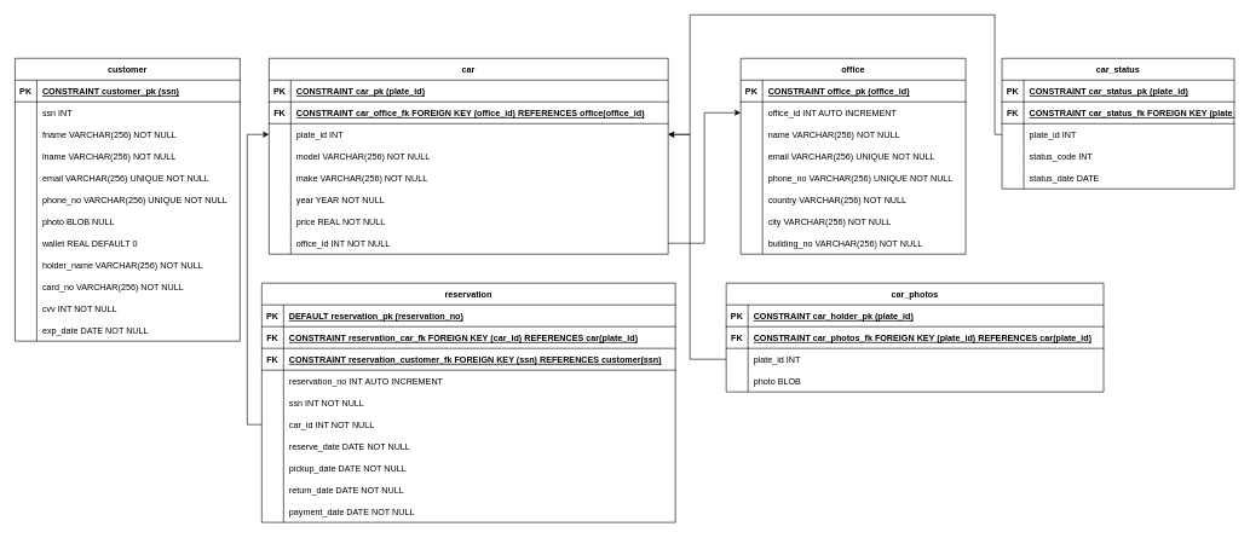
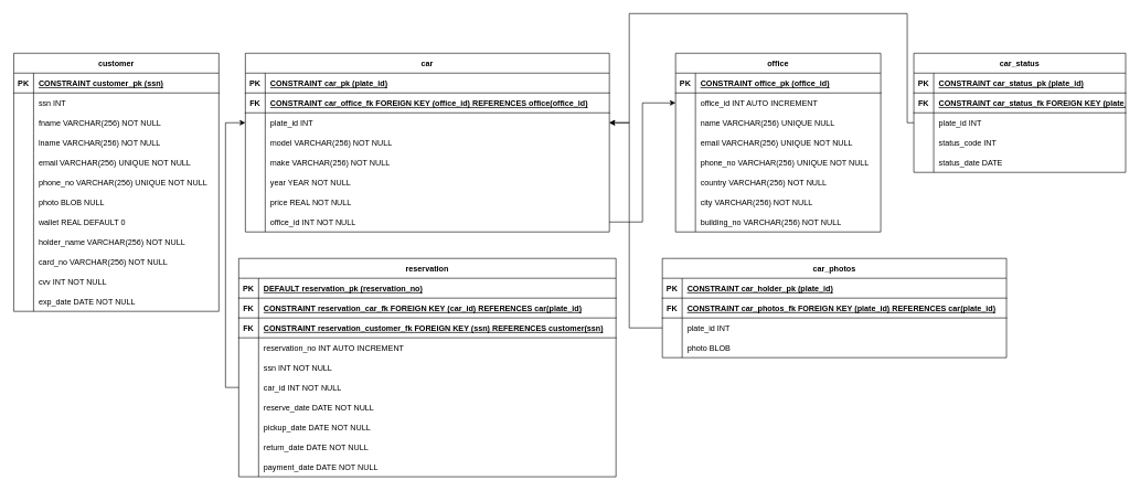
- <mxCell id="48" value="name VARCHAR(256) NOT NULL" style="shape=partialRectangle;overflow=hidden;connectable=0;fillColor=none;align=left;top=0;left=0;bottom=0;right=0;spacingLeft=6;" parent="46" vertex="1"><mxGeometry x="30" width="280" height="30" as="geometry"><mxRectangle width="280" height="30" as="alternateBounds" /></mxGeometry></mxCell>
+ <mxCell id="48" value="name VARCHAR(256) UNIQUE NULL" style="shape=partialRectangle;overflow=hidden;connectable=0;fillColor=none;align=left;top=0;left=0;bottom=0;right=0;spacingLeft=6;" parent="46" vertex="1"><mxGeometry x="30" width="280" height="30" as="geometry"><mxRectangle width="280" height="30" as="alternateBounds" /></mxGeometry></mxCell>
